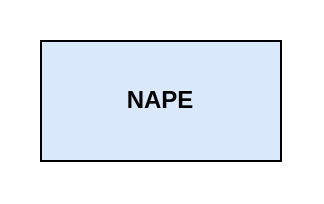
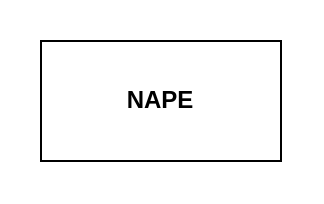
- <mxCell id="2" value="NAPE" style="rounded=0;whiteSpace=wrap;html=1;fontStyle=1;fillColor=#dae8fc;" vertex="1" parent="1"><mxGeometry x="20" y="20" width="120" height="60" as="geometry" /></mxCell>
+ <mxCell id="2" value="NAPE" style="rounded=0;whiteSpace=wrap;html=1;fontStyle=1" vertex="1" parent="1"><mxGeometry x="20" y="20" width="120" height="60" as="geometry" /></mxCell>
